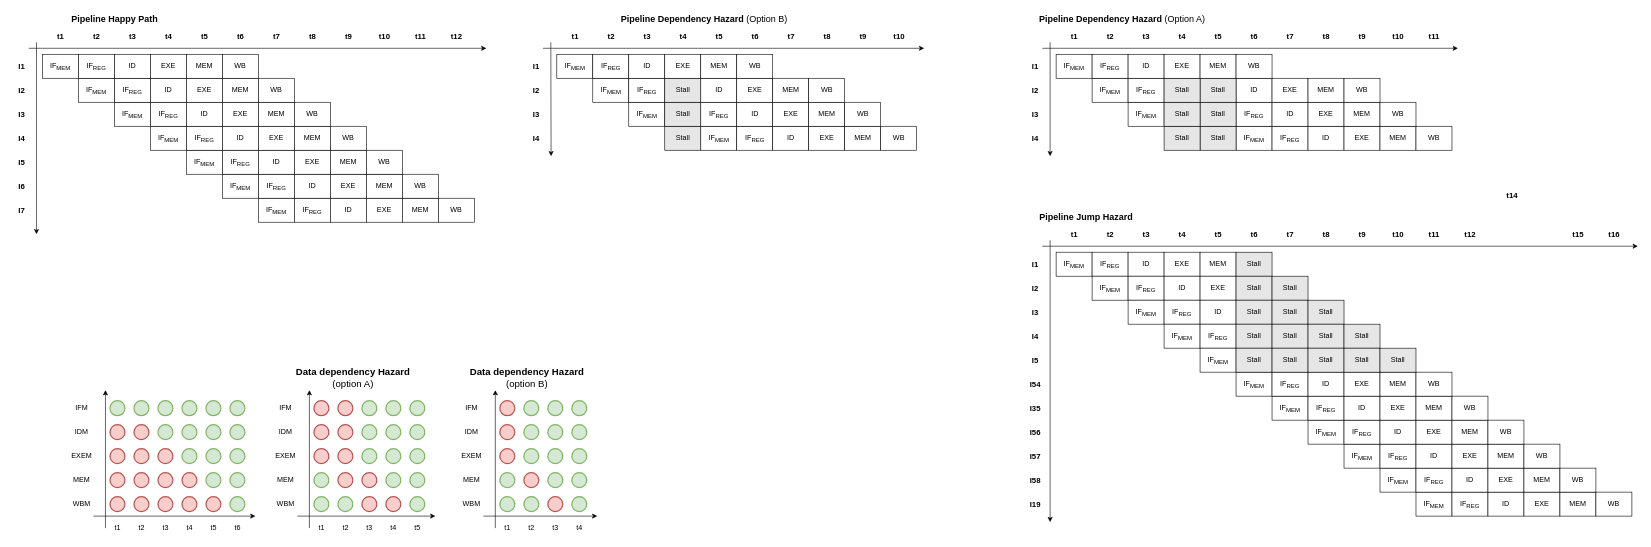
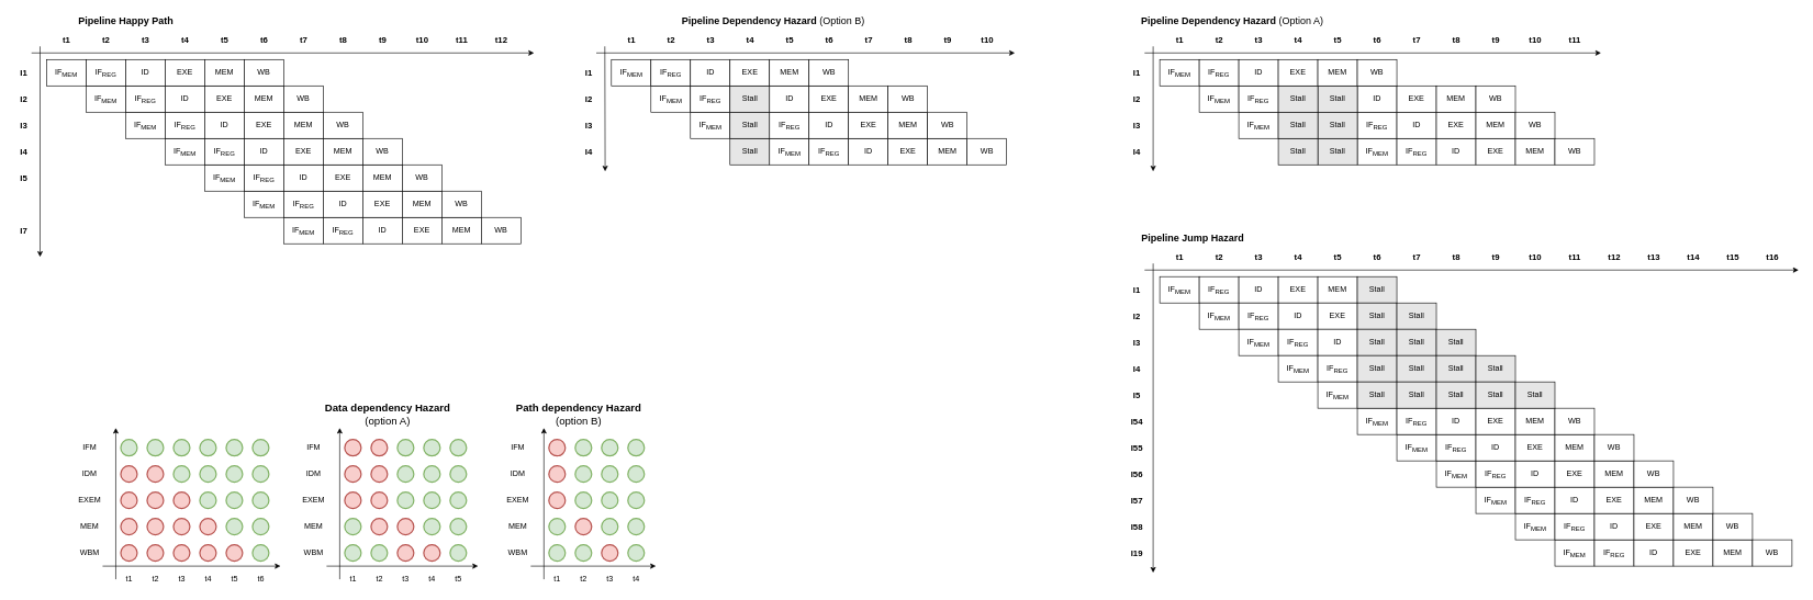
- <mxCell id="182" value="I6" style="text;html=1;align=center;verticalAlign=middle;resizable=0;points=[];;autosize=1;fontStyle=1;fontSize=13;" vertex="1" parent="1"><mxGeometry x="20" y="300" width="30" height="20" as="geometry" /></mxCell>
- <mxCell id="342" value="t14" style="text;html=1;align=center;verticalAlign=middle;resizable=0;points=[];;autosize=1;fontStyle=1;fontSize=13;" vertex="1" parent="1"><mxGeometry x="2505" y="315" width="30" height="20" as="geometry" /></mxCell>
+ <mxCell id="342" value="t14" style="text;html=1;align=center;verticalAlign=middle;resizable=0;points=[];;autosize=1;fontStyle=1;fontSize=13;" vertex="1" parent="1"><mxGeometry x="2555" y="380" width="30" height="20" as="geometry" /></mxCell>
+ <mxCell id="341" value="t13" style="text;html=1;align=center;verticalAlign=middle;resizable=0;points=[];;autosize=1;fontStyle=1;fontSize=13;" vertex="1" parent="1"><mxGeometry x="2495" y="380" width="30" height="20" as="geometry" /></mxCell>
- <mxCell id="124" value="&lt;font style=&quot;font-size: 16px&quot;&gt;&lt;b&gt;Data dependency Hazard &lt;/b&gt;(option B)&lt;/font&gt;" style="text;html=1;strokeColor=none;fillColor=none;align=center;verticalAlign=middle;whiteSpace=wrap;rounded=0;" vertex="1" parent="123"><mxGeometry x="17.5" width="200" height="40" as="geometry" /></mxCell>
+ <mxCell id="124" value="&lt;font style=&quot;font-size: 16px&quot;&gt;&lt;b&gt;Path dependency Hazard &lt;/b&gt;(option B)&lt;/font&gt;" style="text;html=1;strokeColor=none;fillColor=none;align=center;verticalAlign=middle;whiteSpace=wrap;rounded=0;" vertex="1" parent="123"><mxGeometry x="17.5" width="200" height="40" as="geometry" /></mxCell>
- <mxCell id="339" value="I35" style="text;html=1;align=center;verticalAlign=middle;resizable=0;points=[];;autosize=1;fontStyle=1;fontSize=13;" vertex="1" parent="1"><mxGeometry x="1710" y="670" width="30" height="20" as="geometry" /></mxCell>
+ <mxCell id="339" value="I55" style="text;html=1;align=center;verticalAlign=middle;resizable=0;points=[];;autosize=1;fontStyle=1;fontSize=13;" vertex="1" parent="1"><mxGeometry x="1710" y="670" width="30" height="20" as="geometry" /></mxCell>
